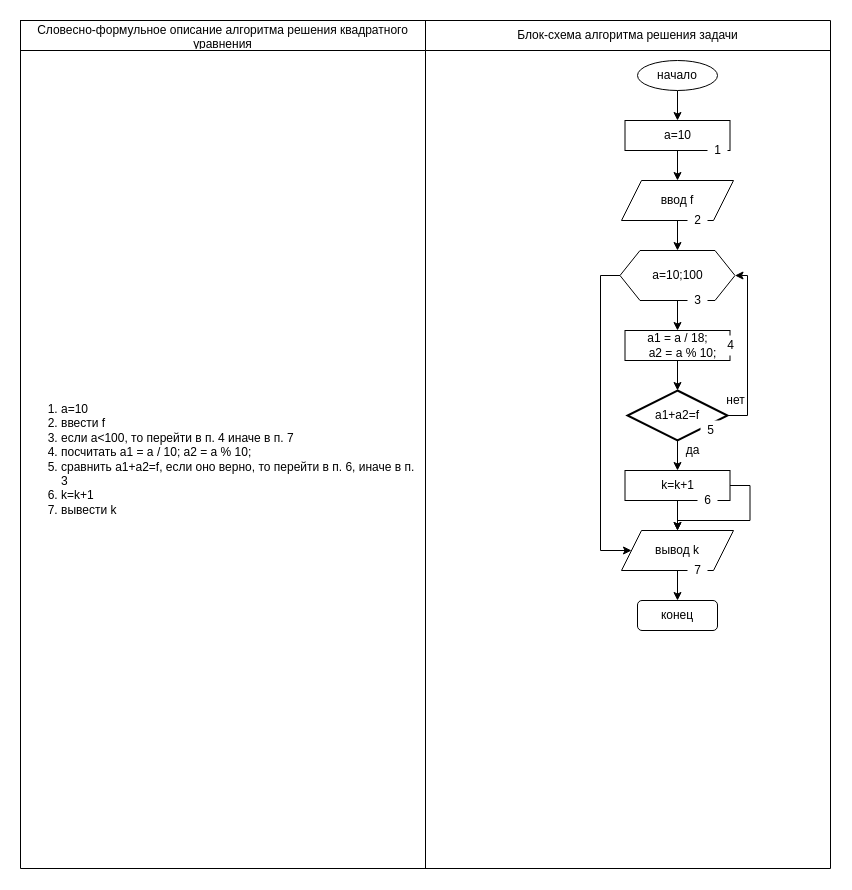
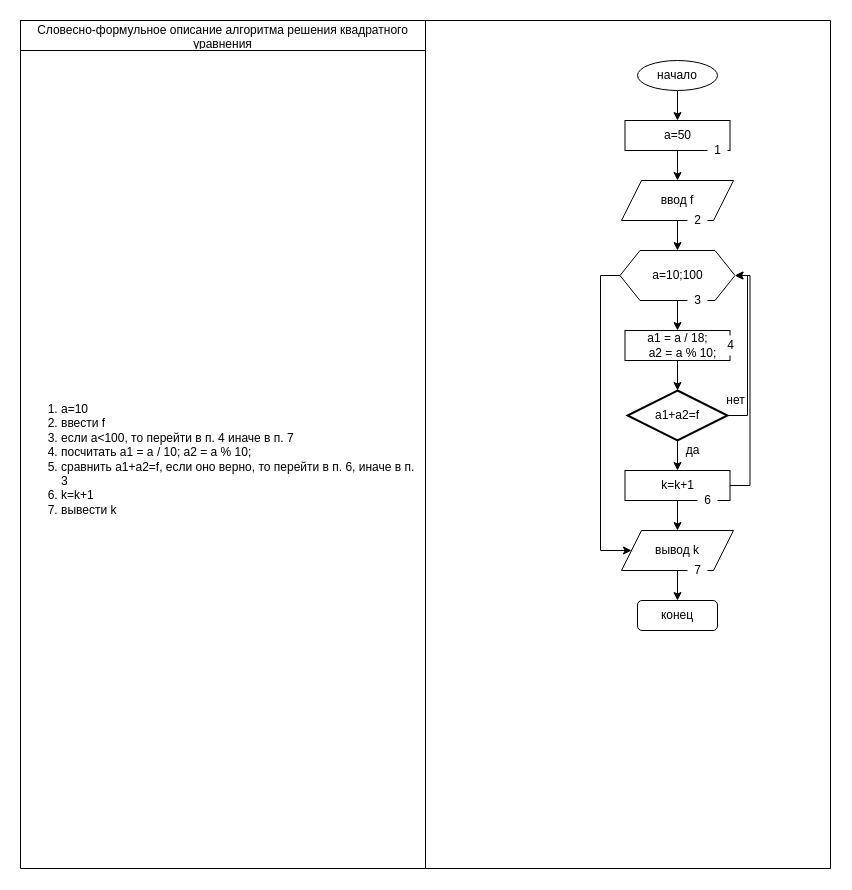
- <mxCell id="5" value="Блок-схема алгоритма решения задачи" style="shape=partialRectangle;html=1;whiteSpace=wrap;connectable=0;overflow=hidden;fillColor=none;top=0;left=0;bottom=0;right=0;pointerEvents=1;" vertex="1" parent="3"><mxGeometry x="405" width="405" height="30" as="geometry"><mxRectangle width="405" height="30" as="alternateBounds" /></mxGeometry></mxCell>
- <mxCell id="12" value="a=10" style="rounded=0;whiteSpace=wrap;html=1;" vertex="1" parent="1"><mxGeometry x="624.5" y="120" width="105" height="30" as="geometry" /></mxCell>
+ <mxCell id="12" value="a=50" style="rounded=0;whiteSpace=wrap;html=1;" vertex="1" parent="1"><mxGeometry x="624.5" y="120" width="105" height="30" as="geometry" /></mxCell>
- <mxCell id="35" value="5" style="text;html=1;align=center;verticalAlign=middle;resizable=0;points=[];autosize=1;strokeColor=none;fillColor=#FFFFFF;" vertex="1" parent="1"><mxGeometry x="700" y="420" width="20" height="20" as="geometry" /></mxCell>
- <mxCell id="26" style="edgeStyle=orthogonalEdgeStyle;rounded=0;orthogonalLoop=1;jettySize=auto;html=1;exitX=1;exitY=0.5;exitDx=0;exitDy=0;" edge="1" parent="1" source="28" target="30"><mxGeometry relative="1" as="geometry" /></mxCell>
+ <mxCell id="26" style="edgeStyle=orthogonalEdgeStyle;rounded=0;orthogonalLoop=1;jettySize=auto;html=1;exitX=1;exitY=0.5;exitDx=0;exitDy=0;entryX=1;entryY=0.5;entryDx=0;entryDy=0;" edge="1" parent="1" source="28" target="18"><mxGeometry relative="1" as="geometry" /></mxCell>
